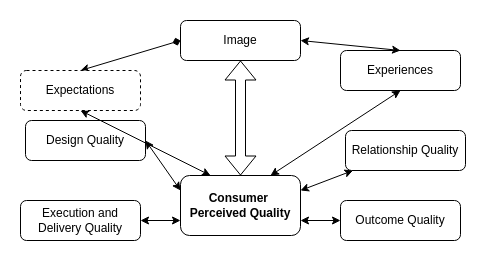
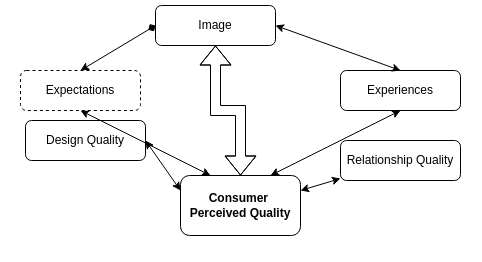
- <mxCell id="16" value="Image" style="whiteSpace=wrap;html=1;rounded=1;" parent="1" vertex="1"><mxGeometry x="180" y="20" width="120" height="40" as="geometry" /></mxCell>
+ <mxCell id="16" value="Image" style="whiteSpace=wrap;html=1;rounded=1;" parent="1" vertex="1"><mxGeometry x="155" y="5" width="120" height="40" as="geometry" /></mxCell>
- <mxCell id="7" value="Experiences" style="whiteSpace=wrap;html=1;rounded=1;" parent="1" vertex="1"><mxGeometry x="340" y="50" width="120" height="40" as="geometry" /></mxCell>
+ <mxCell id="7" value="Experiences" style="whiteSpace=wrap;html=1;rounded=1;" parent="1" vertex="1"><mxGeometry x="340" y="70" width="120" height="40" as="geometry" /></mxCell>
- <mxCell id="18" value="Relationship Quality" style="whiteSpace=wrap;html=1;rounded=1;" parent="1" vertex="1"><mxGeometry x="345" y="130" width="120" height="40" as="geometry" /></mxCell>
+ <mxCell id="18" value="Relationship Quality" style="whiteSpace=wrap;html=1;rounded=1;" parent="1" vertex="1"><mxGeometry x="340" y="140" width="120" height="40" as="geometry" /></mxCell>
- <mxCell id="9" value="Execution and Delivery Quality" style="whiteSpace=wrap;html=1;rounded=1;" parent="1" vertex="1"><mxGeometry x="20" y="200" width="120" height="40" as="geometry" /></mxCell>
- <mxCell id="4" style="rounded=0;orthogonalLoop=1;jettySize=auto;html=1;exitX=0;exitY=0.75;exitDx=0;exitDy=0;entryX=1;entryY=0.5;entryDx=0;entryDy=0;startArrow=classic;startFill=1;" parent="1" source="6" target="9" edge="1"><mxGeometry relative="1" as="geometry" /></mxCell>
- <mxCell id="5" style="rounded=0;orthogonalLoop=1;jettySize=auto;html=1;exitX=1;exitY=0.75;exitDx=0;exitDy=0;entryX=0;entryY=0.5;entryDx=0;entryDy=0;startArrow=classic;startFill=1;" parent="1" source="6" target="8" edge="1"><mxGeometry relative="1" as="geometry" /></mxCell>
- <mxCell id="8" value="Outcome Quality" style="whiteSpace=wrap;html=1;rounded=1;" parent="1" vertex="1"><mxGeometry x="340" y="200" width="120" height="40" as="geometry" /></mxCell>
